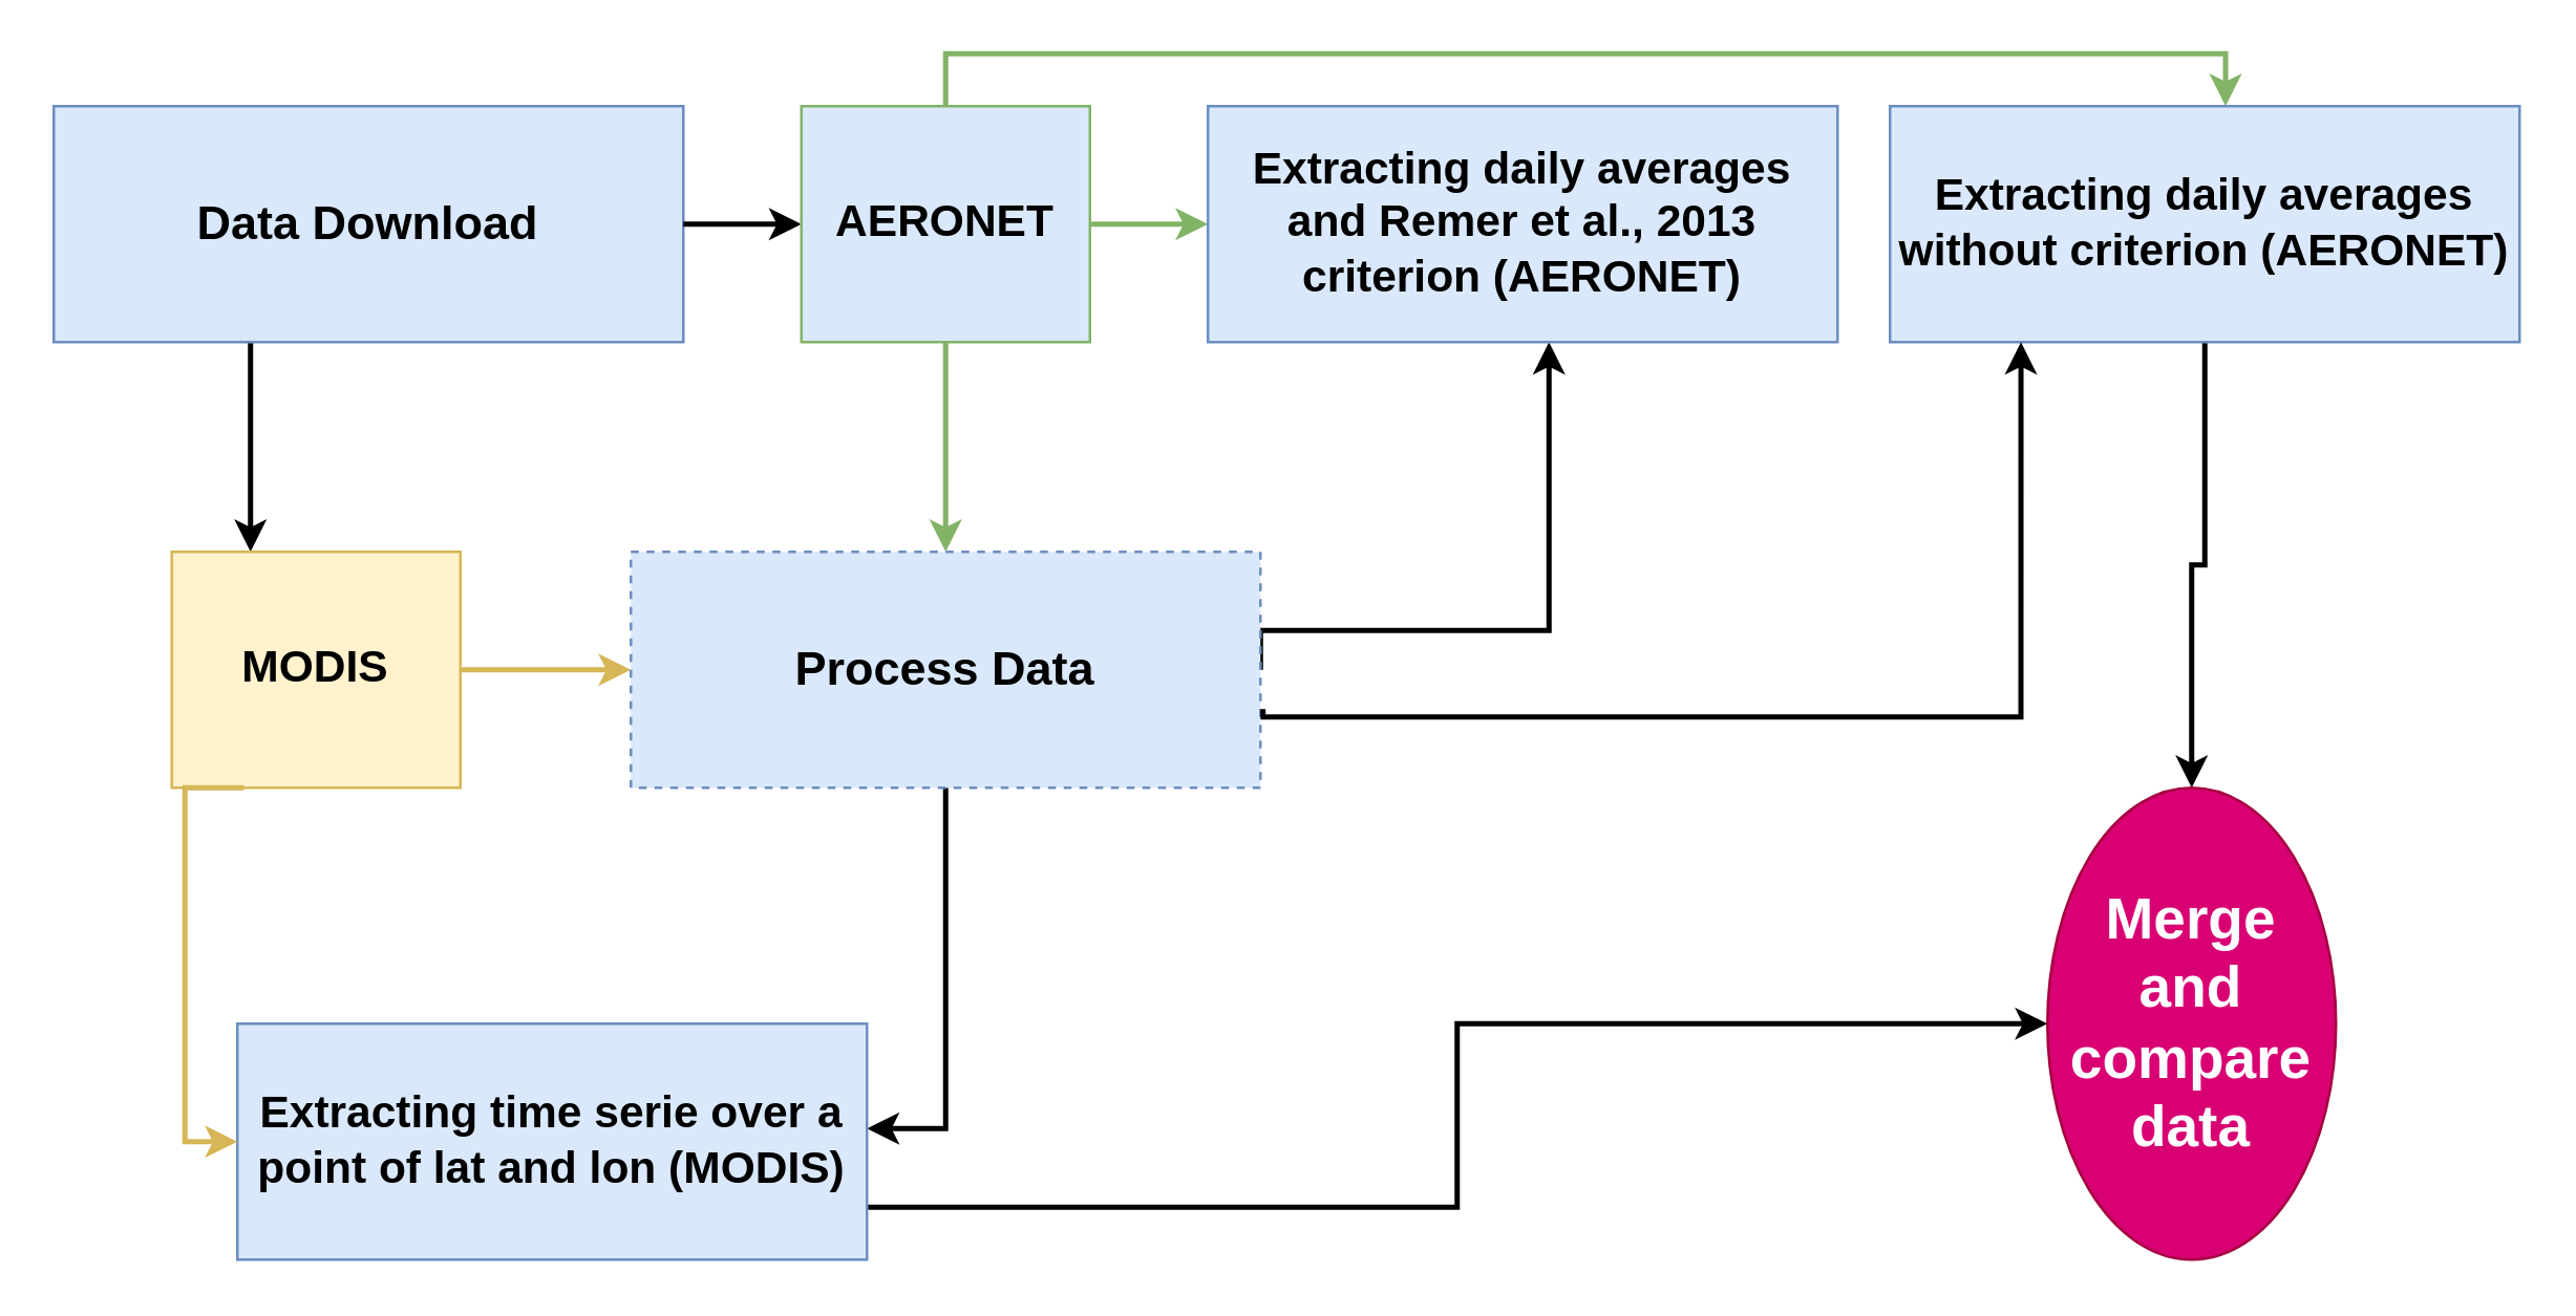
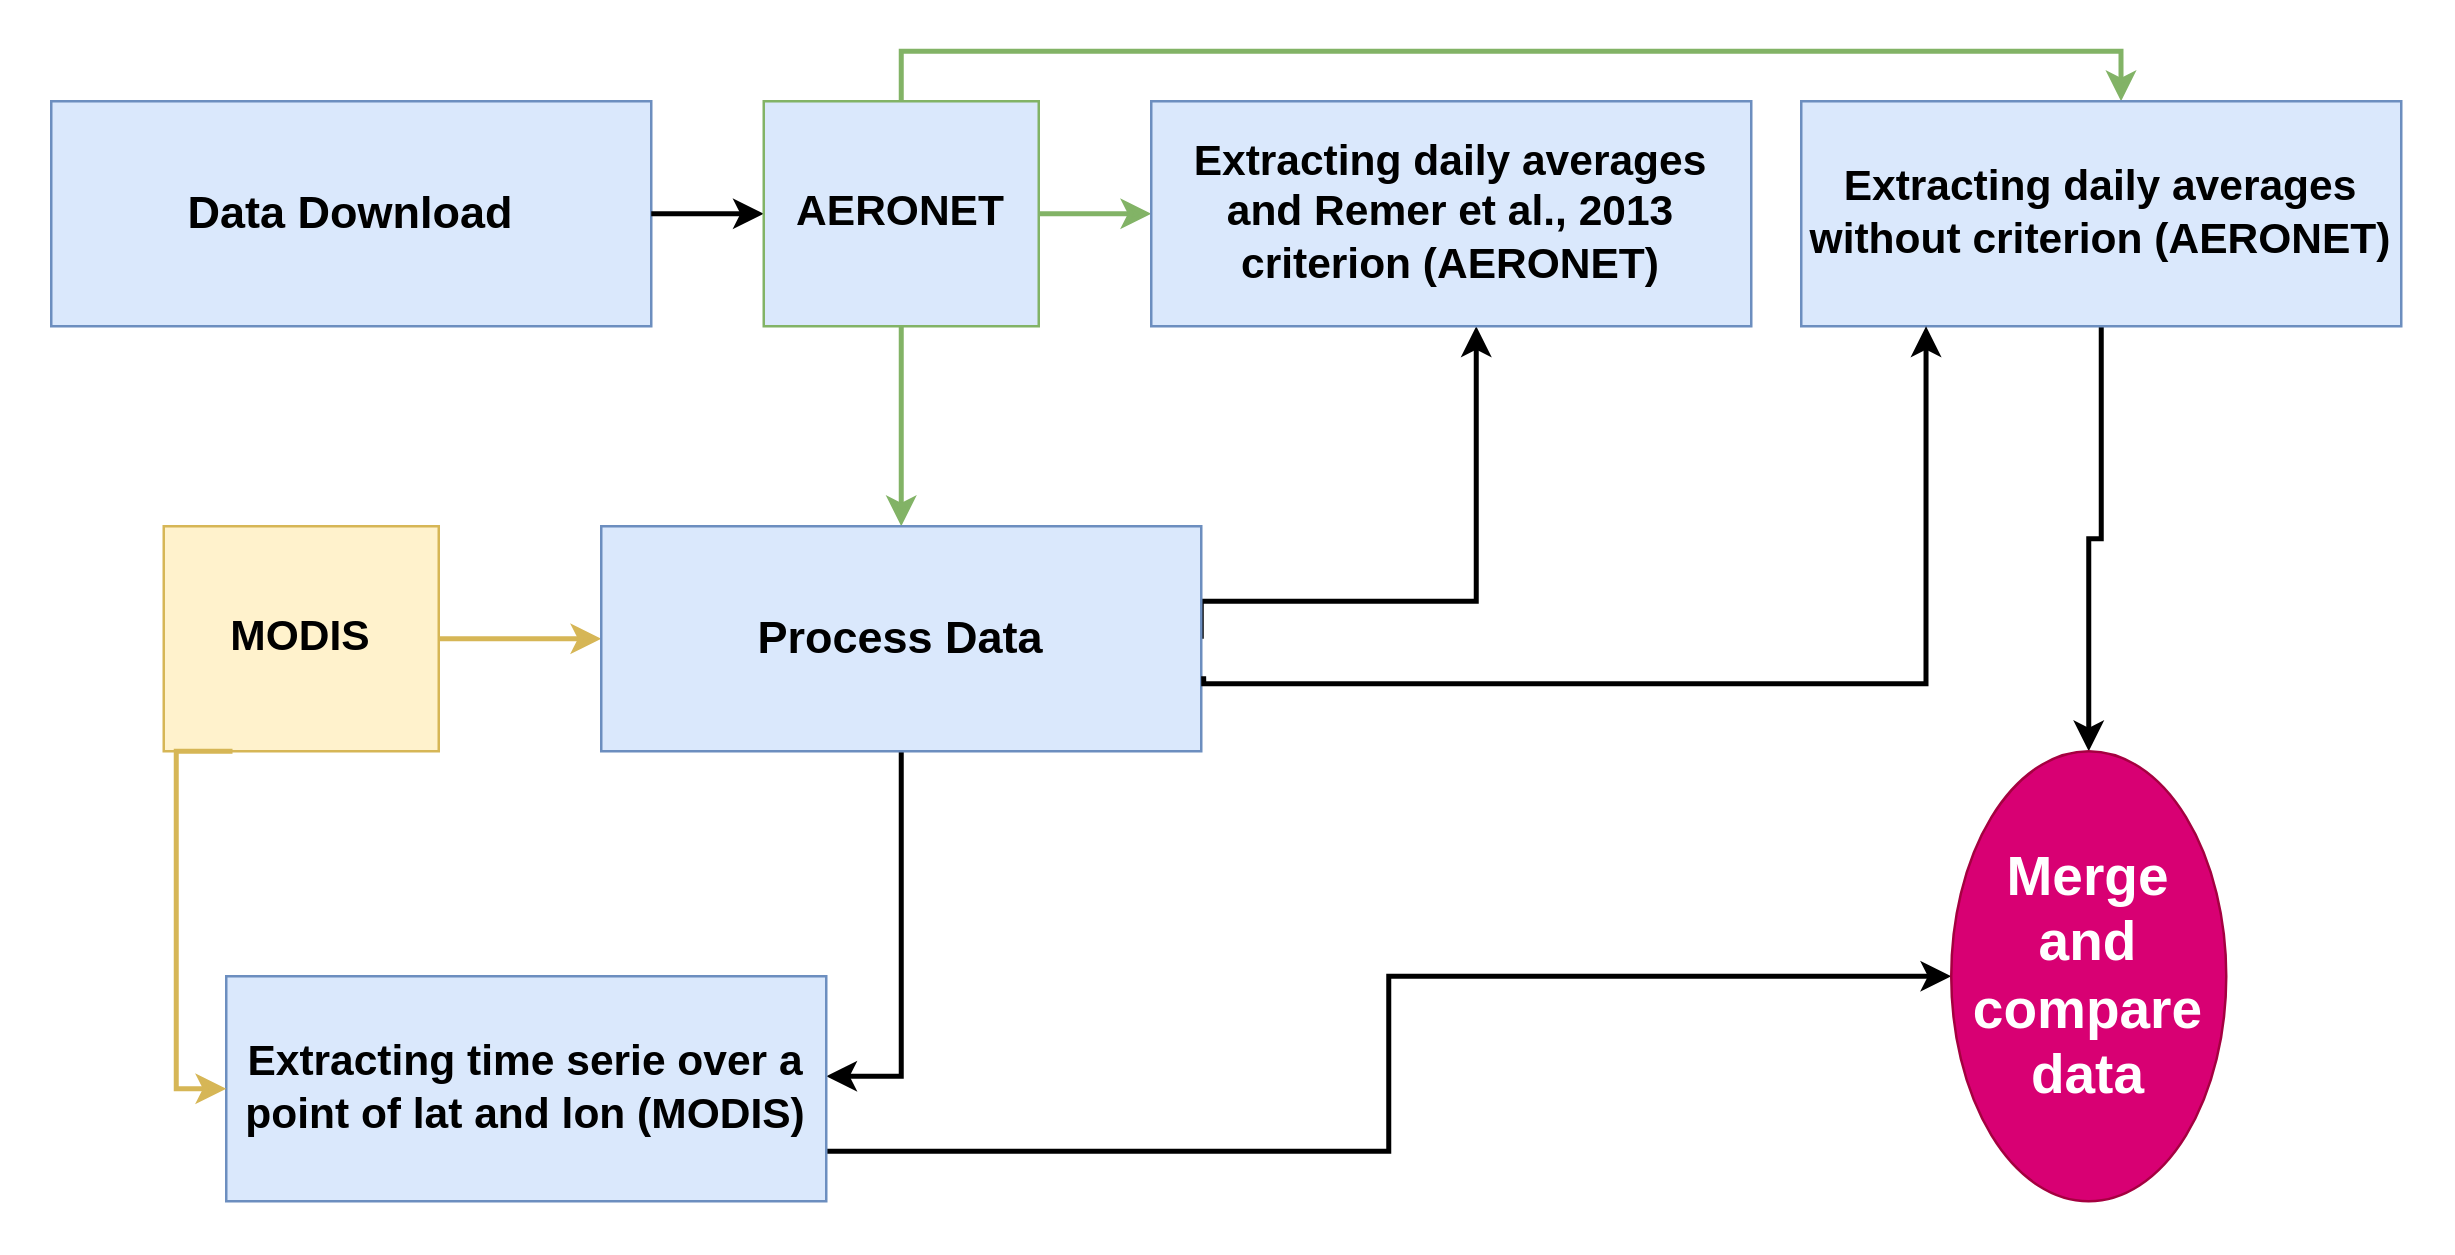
- <mxCell id="2" value="" style="edgeStyle=orthogonalEdgeStyle;rounded=0;orthogonalLoop=1;jettySize=auto;html=1;strokeWidth=2;" edge="1" parent="1" source="3" target="4"><mxGeometry relative="1" as="geometry"><Array as="points"><mxPoint x="95" y="190" /><mxPoint x="95" y="190" /></Array></mxGeometry></mxCell>
- <mxCell id="13" value="&lt;font style=&quot;font-size: 18px;&quot;&gt;&lt;b&gt;Process Data&lt;/b&gt;&lt;/font&gt;" style="rounded=0;whiteSpace=wrap;html=1;fillColor=#dae8fc;strokeColor=#6c8ebf;dashed=1;" vertex="1" parent="1"><mxGeometry x="240" y="210" width="240" height="90" as="geometry" /></mxCell>
+ <mxCell id="13" value="&lt;font style=&quot;font-size: 18px;&quot;&gt;&lt;b&gt;Process Data&lt;/b&gt;&lt;/font&gt;" style="rounded=0;whiteSpace=wrap;html=1;fillColor=#dae8fc;strokeColor=#6c8ebf;" vertex="1" parent="1"><mxGeometry x="240" y="210" width="240" height="90" as="geometry" /></mxCell>
